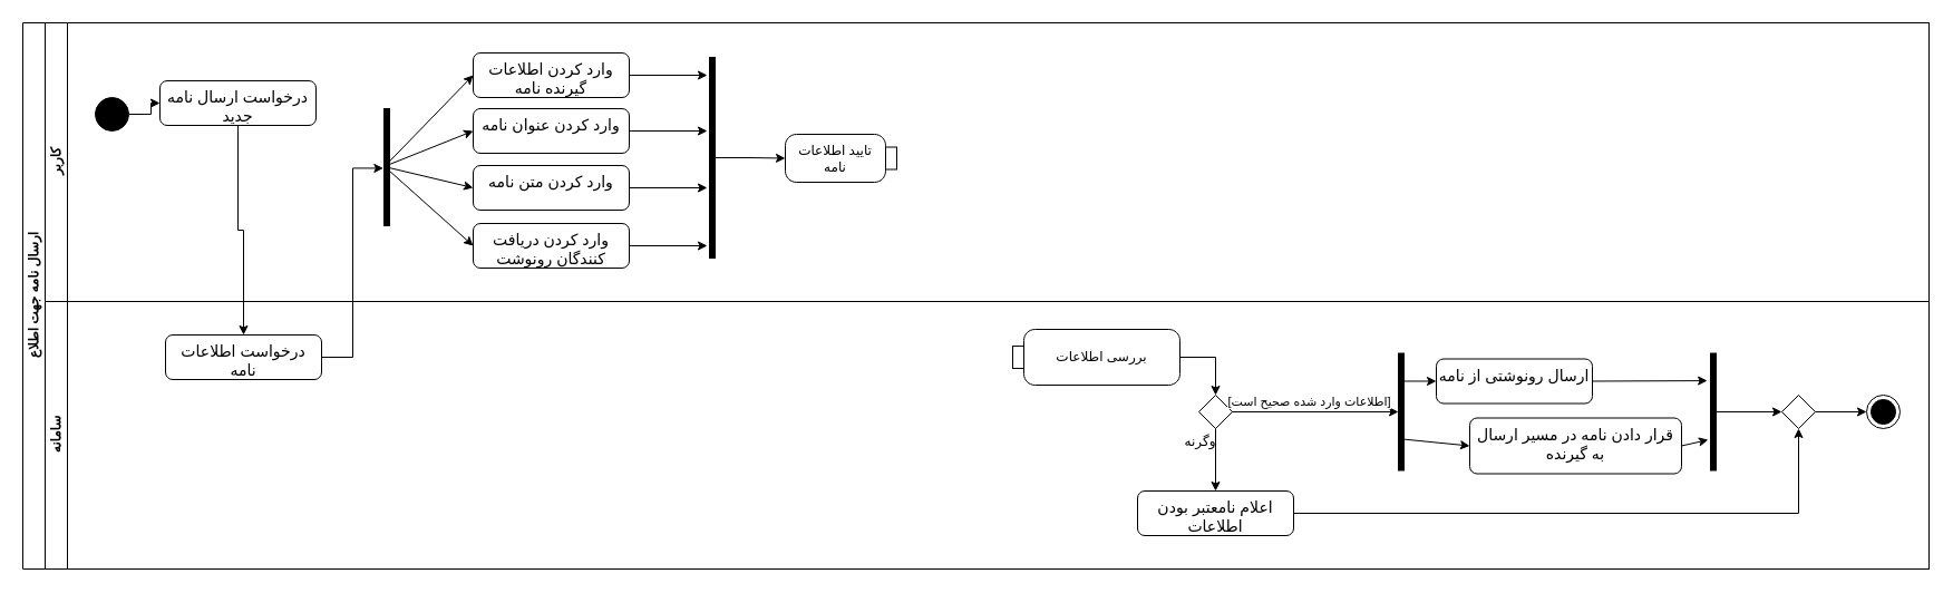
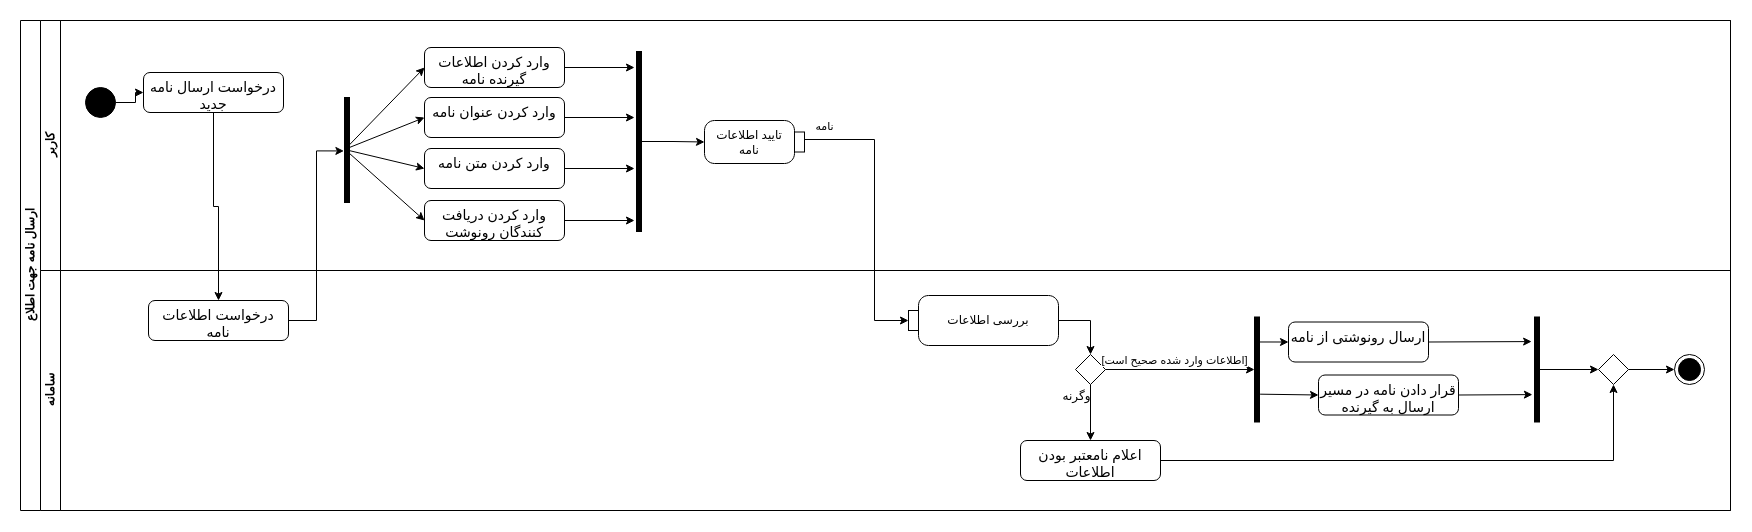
+ <mxCell id="48" style="edgeStyle=orthogonalEdgeStyle;rounded=0;orthogonalLoop=1;jettySize=auto;html=1;" edge="1" parent="2" source="19" target="31"><mxGeometry relative="1" as="geometry"><Array as="points"><mxPoint x="854" y="119" /><mxPoint x="854" y="300" /></Array></mxGeometry></mxCell>
+ <mxCell id="49" value="نامه" style="edgeLabel;html=1;align=center;verticalAlign=middle;resizable=0;points=[];" connectable="0" vertex="1" parent="48"><mxGeometry x="-0.783" y="2" relative="1" as="geometry"><mxPoint x="-12" y="-12" as="offset" /></mxGeometry></mxCell>
- <mxCell id="36" value="&lt;font style=&quot;font-size: 14px;&quot;&gt;قرار دادن نامه در مسیر ارسال به گیرنده&lt;/font&gt;" style="html=1;align=center;verticalAlign=top;rounded=1;absoluteArcSize=1;arcSize=13;dashed=0;whiteSpace=wrap;" vertex="1" parent="23"><mxGeometry x="1278" y="104.5" width="190" height="50" as="geometry" /></mxCell>
+ <mxCell id="36" value="&lt;font style=&quot;font-size: 14px;&quot;&gt;قرار دادن نامه در مسیر ارسال به گیرنده&lt;/font&gt;" style="html=1;align=center;verticalAlign=top;rounded=1;absoluteArcSize=1;arcSize=13;dashed=0;whiteSpace=wrap;" vertex="1" parent="23"><mxGeometry x="1278" y="104.5" width="140" height="40" as="geometry" /></mxCell>
